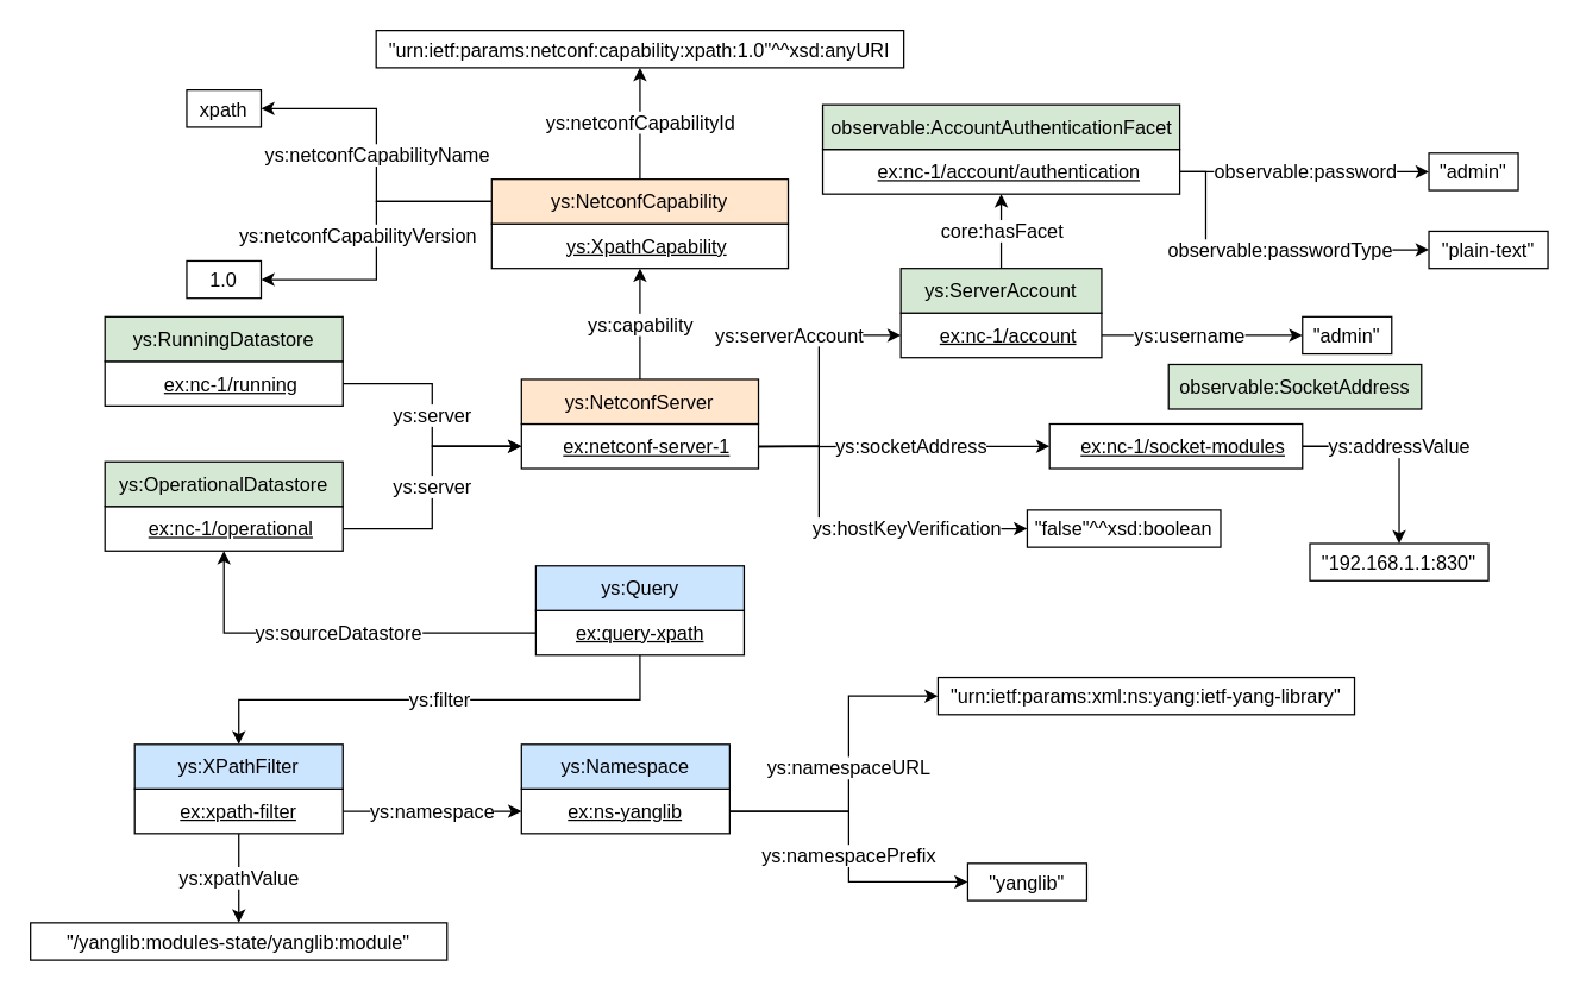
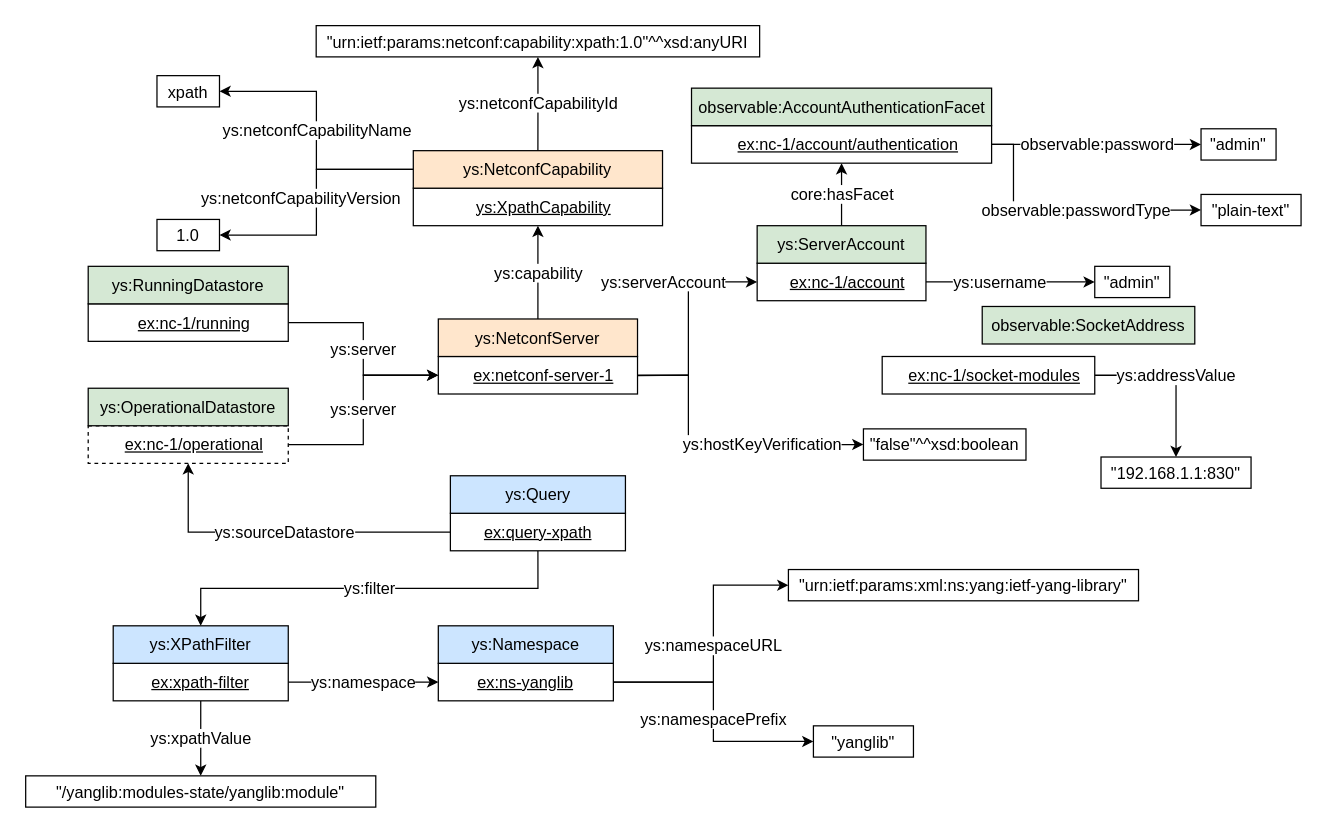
- <mxCell id="2" value="ys:socketAddress" style="rounded=0;orthogonalLoop=1;jettySize=auto;html=1;entryX=0;entryY=0.5;entryDx=0;entryDy=0;fontSize=13;spacing=0;strokeColor=#000000;" parent="1" source="6" target="48" edge="1"><mxGeometry x="0.055" relative="1" as="geometry"><mxPoint as="offset" /></mxGeometry></mxCell>
- <mxCell id="17" value="&lt;div style=&quot;font-size: 13px;&quot;&gt;&lt;u style=&quot;font-size: 13px;&quot;&gt;ex:nc-1/operational&lt;/u&gt;&lt;/div&gt;" style="rounded=0;whiteSpace=wrap;html=1;snapToPoint=1;points=[[0.1,0],[0.2,0],[0.3,0],[0.4,0],[0.5,0],[0.6,0],[0.7,0],[0.8,0],[0.9,0],[0,0.1],[0,0.3],[0,0.5],[0,0.7],[0,0.9],[0.1,1],[0.2,1],[0.3,1],[0.4,1],[0.5,1],[0.6,1],[0.7,1],[0.8,1],[0.9,1],[1,0.1],[1,0.3],[1,0.5],[1,0.7],[1,0.9]];align=center;spacingLeft=10;fontSize=13;spacing=0;strokeColor=#000000;" parent="1" vertex="1"><mxGeometry x="70" y="340" width="160" height="30" as="geometry" /></mxCell>
+ <mxCell id="17" value="&lt;div style=&quot;font-size: 13px;&quot;&gt;&lt;u style=&quot;font-size: 13px;&quot;&gt;ex:nc-1/operational&lt;/u&gt;&lt;/div&gt;" style="rounded=0;whiteSpace=wrap;html=1;snapToPoint=1;points=[[0.1,0],[0.2,0],[0.3,0],[0.4,0],[0.5,0],[0.6,0],[0.7,0],[0.8,0],[0.9,0],[0,0.1],[0,0.3],[0,0.5],[0,0.7],[0,0.9],[0.1,1],[0.2,1],[0.3,1],[0.4,1],[0.5,1],[0.6,1],[0.7,1],[0.8,1],[0.9,1],[1,0.1],[1,0.3],[1,0.5],[1,0.7],[1,0.9]];align=center;spacingLeft=10;fontSize=13;spacing=0;strokeColor=#000000;dashed=1;" parent="1" vertex="1"><mxGeometry x="70" y="340" width="160" height="30" as="geometry" /></mxCell>
